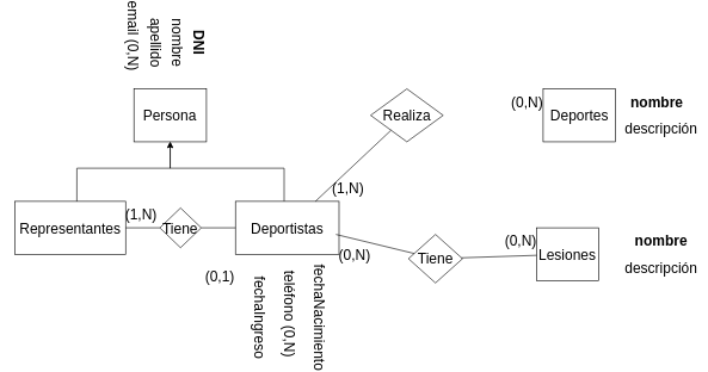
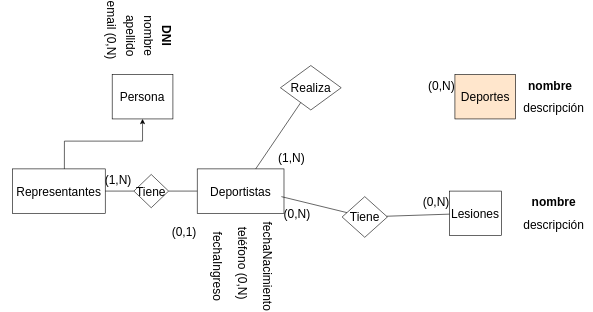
- <mxCell id="4" value="Realiza" style="shape=rhombus;perimeter=rhombusPerimeter;whiteSpace=wrap;html=1;align=center;fontSize=20;" vertex="1" parent="1"><mxGeometry x="516.754" y="112.743" width="101.231" height="73.997" as="geometry" /></mxCell>
+ <mxCell id="4" value="Realiza" style="shape=rhombus;perimeter=rhombusPerimeter;whiteSpace=wrap;html=1;align=center;fontSize=20;" vertex="1" parent="1"><mxGeometry x="466.754" y="97.743" width="101.231" height="73.997" as="geometry" /></mxCell>
- <mxCell id="3" value="Deportes" style="whiteSpace=wrap;html=1;align=center;fontSize=20;" vertex="1" parent="1"><mxGeometry x="757.538" y="112.743" width="101.231" height="73.997" as="geometry" /></mxCell>
+ <mxCell id="3" value="Deportes" style="whiteSpace=wrap;html=1;align=center;fontSize=20;fillColor=#ffe6cc;" vertex="1" parent="1"><mxGeometry x="757.538" y="112.743" width="101.231" height="73.997" as="geometry" /></mxCell>
- <mxCell id="13" value="" style="edgeStyle=orthogonalEdgeStyle;rounded=0;orthogonalLoop=1;jettySize=auto;html=1;fontSize=20;" edge="1" parent="1" source="14" target="2"><mxGeometry relative="1" as="geometry"><mxPoint x="110.385" y="121.993" as="targetPoint" /><Array as="points"><mxPoint x="396" y="223.738" /><mxPoint x="236.923" y="223.738" /></Array></mxGeometry></mxCell>
